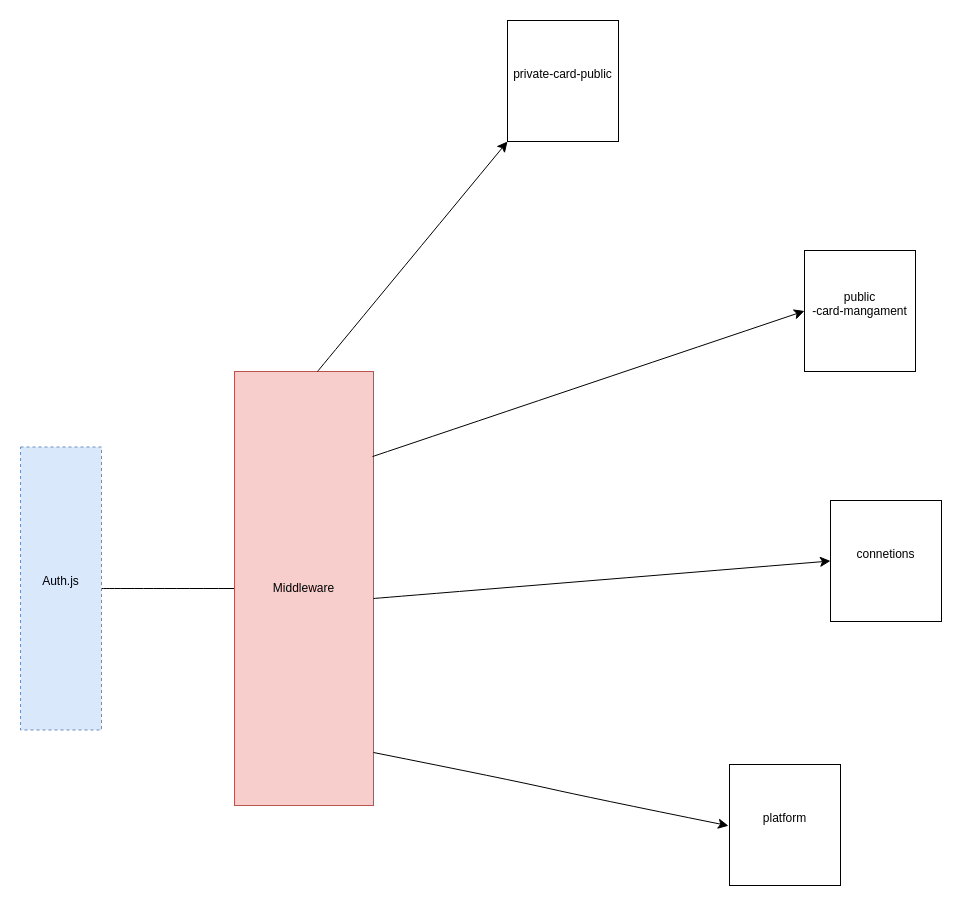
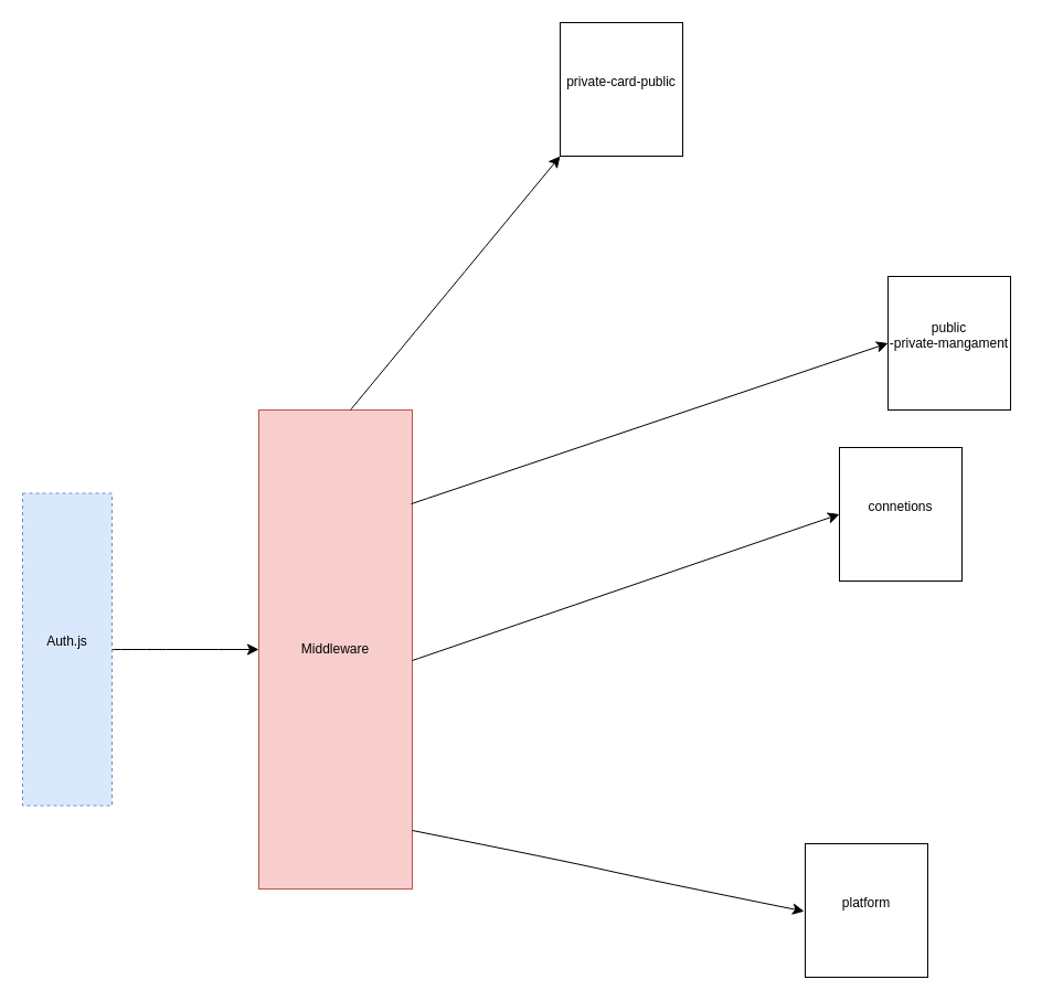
- <mxCell id="7" value="public&lt;div&gt;-card-mangament&lt;div&gt;&lt;br&gt;&lt;/div&gt;&lt;/div&gt;" style="rounded=0;whiteSpace=wrap;html=1;" vertex="1" parent="1"><mxGeometry x="804" y="250" width="111" height="121" as="geometry" /></mxCell>
+ <mxCell id="7" value="public&lt;div&gt;-private-mangament&lt;div&gt;&lt;br&gt;&lt;/div&gt;&lt;/div&gt;" style="rounded=0;whiteSpace=wrap;html=1;" vertex="1" parent="1"><mxGeometry x="804" y="250" width="111" height="121" as="geometry" /></mxCell>
- <mxCell id="9" value="connetions&lt;div&gt;&lt;div&gt;&lt;br&gt;&lt;/div&gt;&lt;/div&gt;" style="rounded=0;whiteSpace=wrap;html=1;" vertex="1" parent="1"><mxGeometry x="830" y="500" width="111" height="121" as="geometry" /></mxCell>
+ <mxCell id="9" value="connetions&lt;div&gt;&lt;div&gt;&lt;br&gt;&lt;/div&gt;&lt;/div&gt;" style="rounded=0;whiteSpace=wrap;html=1;" vertex="1" parent="1"><mxGeometry x="760" y="405" width="111" height="121" as="geometry" /></mxCell>
- <mxCell id="2" style="edgeStyle=none;curved=1;rounded=0;orthogonalLoop=1;jettySize=auto;html=1;entryX=0;entryY=0.5;entryDx=0;entryDy=0;fontSize=12;startSize=8;endSize=8;endArrow=none;" edge="1" parent="1" source="3" target="4"><mxGeometry relative="1" as="geometry" /></mxCell>
+ <mxCell id="2" style="edgeStyle=none;curved=1;rounded=0;orthogonalLoop=1;jettySize=auto;html=1;entryX=0;entryY=0.5;entryDx=0;entryDy=0;fontSize=12;startSize=8;endSize=8;" edge="1" parent="1" source="3" target="4"><mxGeometry relative="1" as="geometry" /></mxCell>
